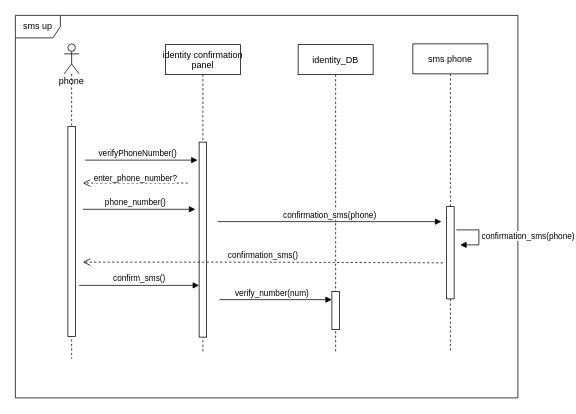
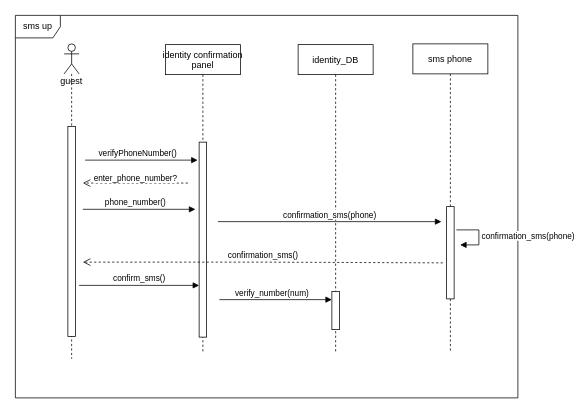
- <mxCell id="3" value="phone" style="shape=umlLifeline;participant=umlActor;perimeter=lifelinePerimeter;whiteSpace=wrap;html=1;container=1;collapsible=0;recursiveResize=0;verticalAlign=top;spacingTop=36;outlineConnect=0;" parent="1" vertex="1"><mxGeometry x="85" y="58" width="20" height="420" as="geometry" /></mxCell>
+ <mxCell id="3" value="guest" style="shape=umlLifeline;participant=umlActor;perimeter=lifelinePerimeter;whiteSpace=wrap;html=1;container=1;collapsible=0;recursiveResize=0;verticalAlign=top;spacingTop=36;outlineConnect=0;" parent="1" vertex="1"><mxGeometry x="85" y="58" width="20" height="420" as="geometry" /></mxCell>
